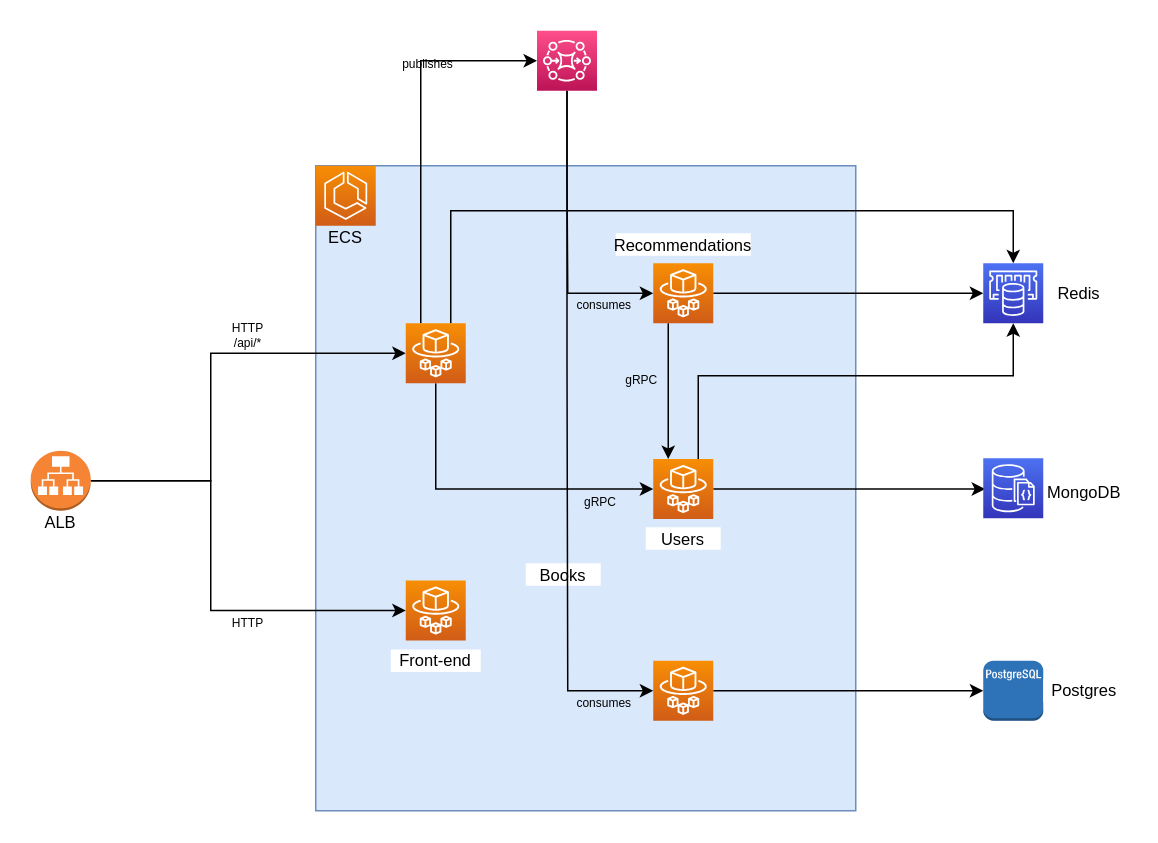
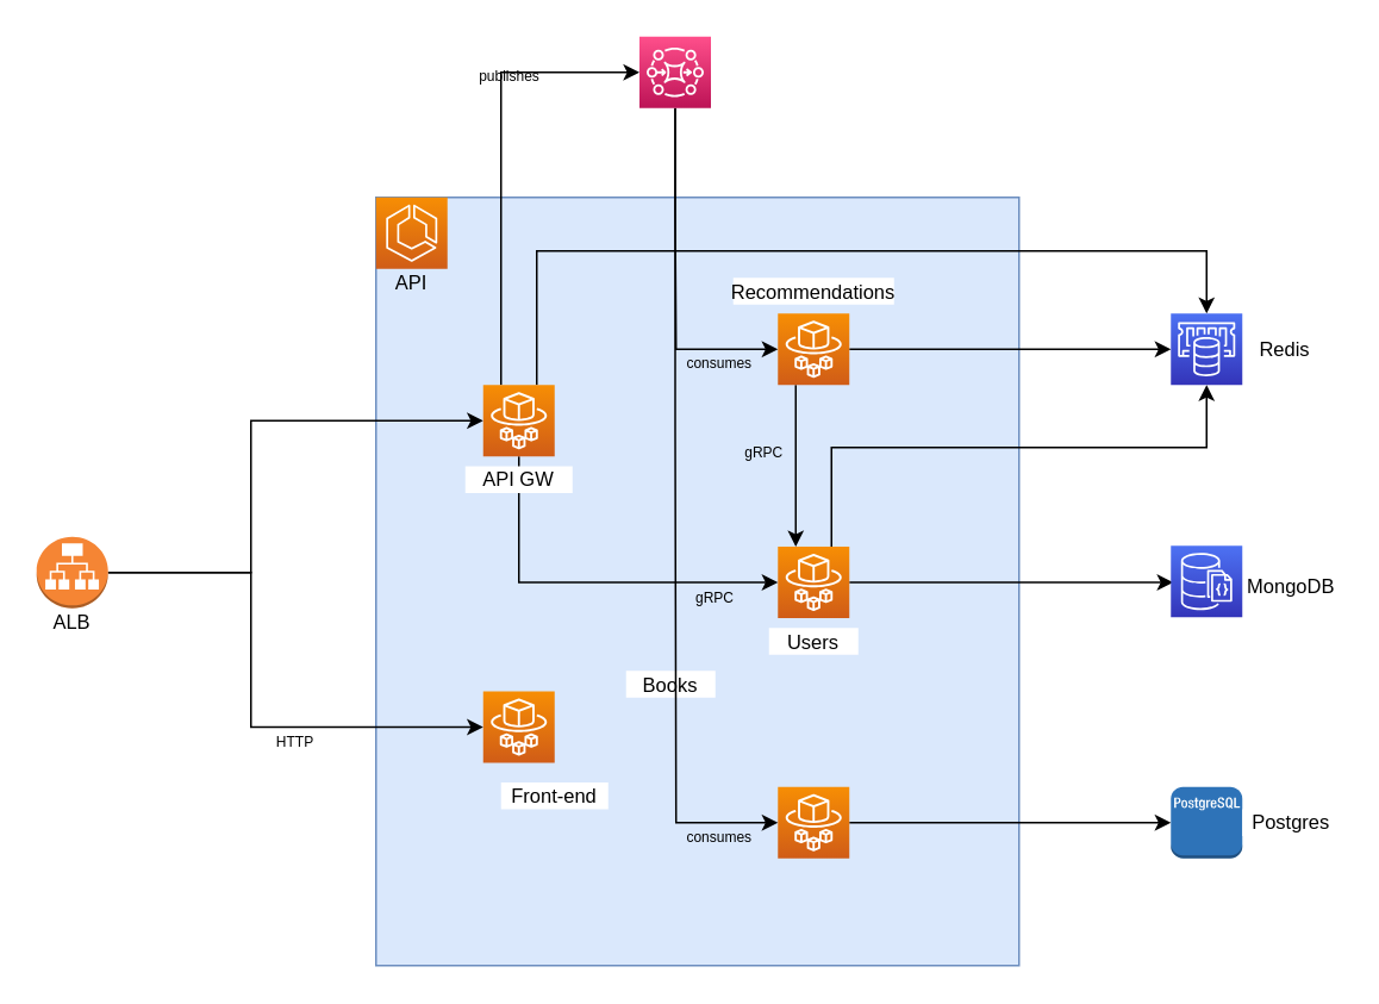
- <mxCell id="5" value="ECS" style="text;html=1;strokeColor=none;fillColor=none;align=center;verticalAlign=middle;whiteSpace=wrap;rounded=0;fontSize=11;" vertex="1" parent="1"><mxGeometry x="210" y="150" width="40" height="15" as="geometry" /></mxCell>
+ <mxCell id="5" value="API" style="text;html=1;strokeColor=none;fillColor=none;align=center;verticalAlign=middle;whiteSpace=wrap;rounded=0;fontSize=11;" vertex="1" parent="1"><mxGeometry x="210" y="150" width="40" height="15" as="geometry" /></mxCell>
- <mxCell id="38" value="HTTP&lt;br&gt;/api/*" style="text;html=1;strokeColor=none;fillColor=none;align=center;verticalAlign=middle;whiteSpace=wrap;rounded=0;fontSize=8;" vertex="1" parent="1"><mxGeometry x="140" y="210" width="49.75" height="25" as="geometry" /></mxCell>
+ <mxCell id="14" value="API GW" style="text;html=1;strokeColor=none;fillColor=default;align=center;verticalAlign=middle;whiteSpace=wrap;rounded=0;fontSize=11;" vertex="1" parent="1"><mxGeometry x="260" y="260.5" width="60" height="15" as="geometry" /></mxCell>
- <mxCell id="6" value="Front-end" style="text;html=1;strokeColor=none;fillColor=default;align=center;verticalAlign=middle;whiteSpace=wrap;rounded=0;fontSize=11;" vertex="1" parent="1"><mxGeometry x="260" y="432.5" width="60" height="15" as="geometry" /></mxCell>
+ <mxCell id="6" value="Front-end" style="text;html=1;strokeColor=none;fillColor=default;align=center;verticalAlign=middle;whiteSpace=wrap;rounded=0;fontSize=11;" vertex="1" parent="1"><mxGeometry x="280" y="437.5" width="60" height="15" as="geometry" /></mxCell>
